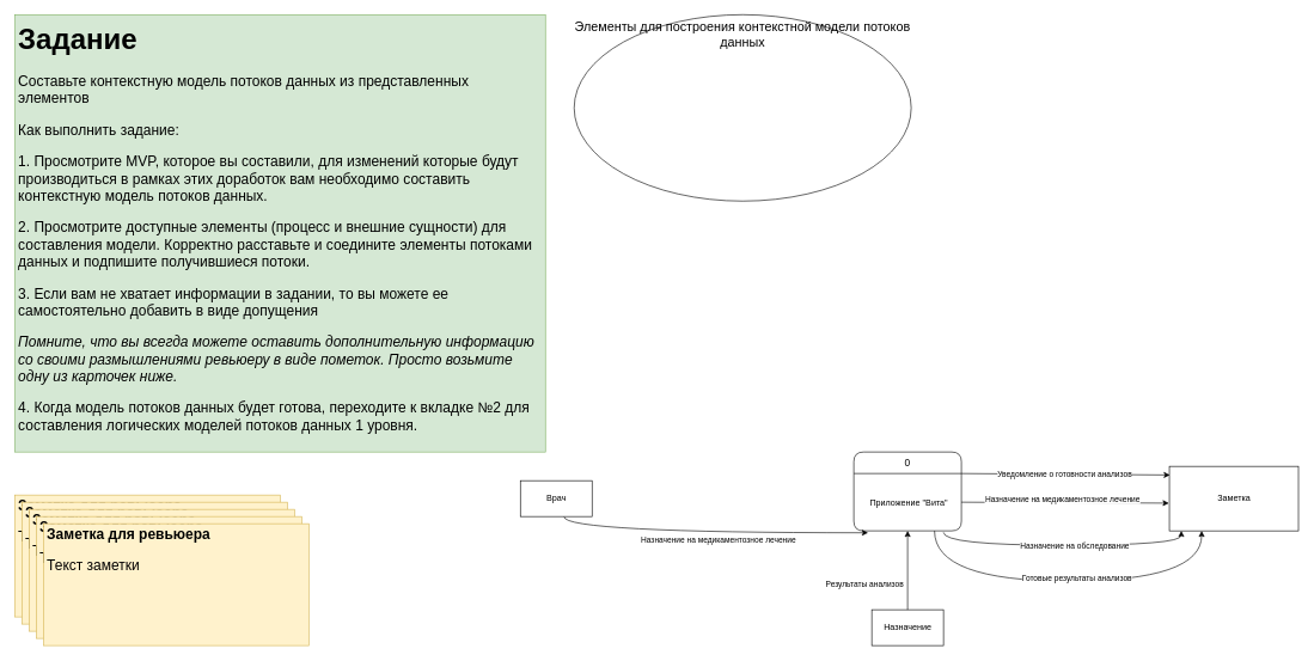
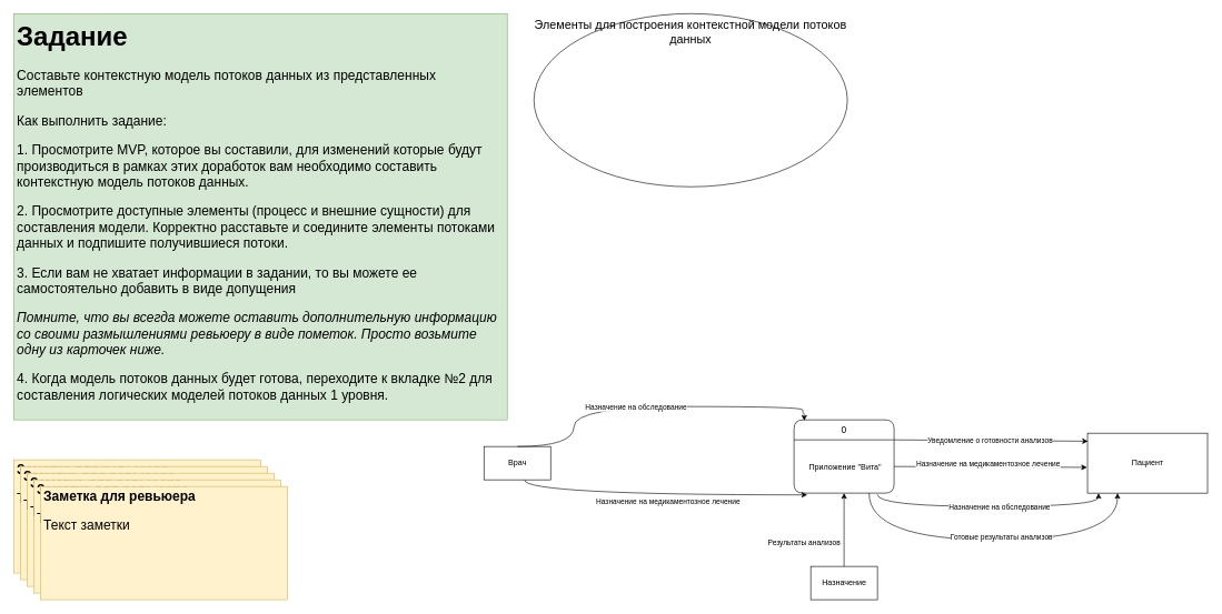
+ <mxCell id="14" value="" style="endArrow=classic;html=1;rounded=0;edgeStyle=orthogonalEdgeStyle;curved=1;entryX=0.102;entryY=0.012;entryDx=0;entryDy=0;entryPerimeter=0;exitX=0.5;exitY=0;exitDx=0;exitDy=0;" parent="1" source="3" target="12" edge="1"><mxGeometry width="50" height="50" relative="1" as="geometry"><mxPoint x="864" y="605.8" as="sourcePoint" /><mxPoint x="1203.05" y="565.34" as="targetPoint" /><Array as="points"><mxPoint x="860" y="610" /><mxPoint x="1203" y="610" /><mxPoint x="1203" y="620" /><mxPoint x="1205" y="620" /></Array></mxGeometry></mxCell>
+ <mxCell id="15" value="Назначение на обследование" style="edgeLabel;html=1;align=center;verticalAlign=middle;resizable=0;points=[];" parent="14" connectable="0" vertex="1"><mxGeometry x="-0.199" y="2" relative="1" as="geometry"><mxPoint x="32" y="2" as="offset" /></mxGeometry></mxCell>
- <mxCell id="5" value="Заметка" style="html=1;dashed=0;whitespace=wrap;" parent="1" vertex="1"><mxGeometry x="1630" y="650" width="180" height="90" as="geometry" /></mxCell>
+ <mxCell id="5" value="Пациент" style="html=1;dashed=0;whitespace=wrap;" parent="1" vertex="1"><mxGeometry x="1630" y="650" width="180" height="90" as="geometry" /></mxCell>
